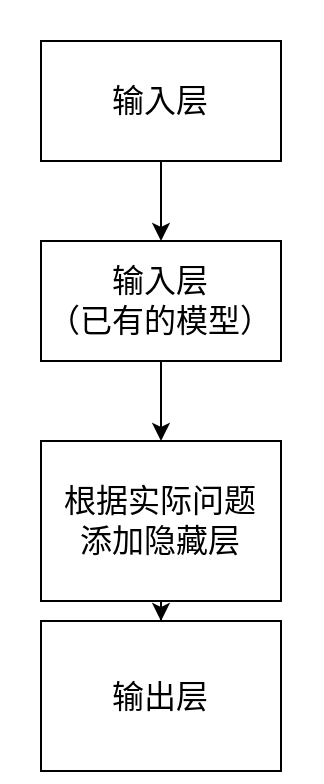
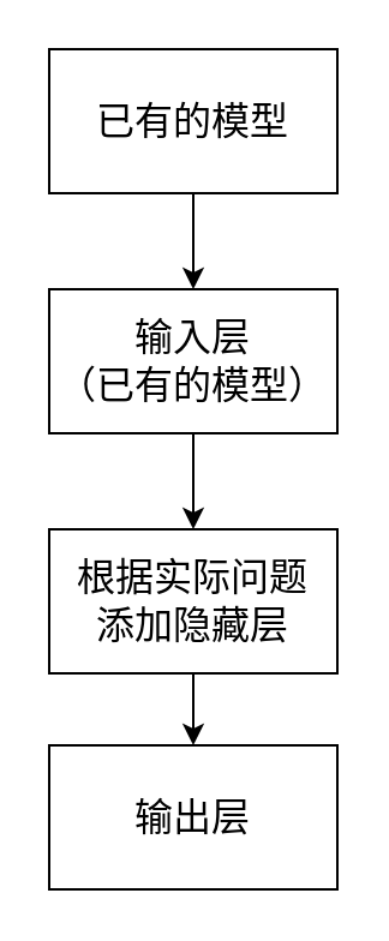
- <mxCell id="3" value="&lt;font style=&quot;font-size: 16px&quot;&gt;输入层&lt;/font&gt;" style="rounded=0;whiteSpace=wrap;html=1;" vertex="1" parent="1"><mxGeometry x="20" y="20" width="120" height="60" as="geometry" /></mxCell>
+ <mxCell id="3" value="&lt;font style=&quot;font-size: 16px&quot;&gt;已有的模型&lt;/font&gt;" style="rounded=0;whiteSpace=wrap;html=1;" vertex="1" parent="1"><mxGeometry x="20" y="20" width="120" height="60" as="geometry" /></mxCell>
- <mxCell id="7" value="&lt;font style=&quot;font-size: 16px&quot;&gt;根据实际问题&lt;br&gt;添加隐藏层&lt;/font&gt;" style="whiteSpace=wrap;html=1;rounded=0;" vertex="1" parent="1"><mxGeometry x="20" y="220" width="120" height="80" as="geometry" /></mxCell>
+ <mxCell id="7" value="&lt;font style=&quot;font-size: 16px&quot;&gt;根据实际问题&lt;br&gt;添加隐藏层&lt;/font&gt;" style="whiteSpace=wrap;html=1;rounded=0;" vertex="1" parent="1"><mxGeometry x="20" y="220" width="120" height="60" as="geometry" /></mxCell>
- <mxCell id="8" value="&lt;font style=&quot;font-size: 16px&quot;&gt;输出层&lt;/font&gt;" style="whiteSpace=wrap;html=1;rounded=0;" vertex="1" parent="1"><mxGeometry x="20" y="310" width="120" height="75" as="geometry" /></mxCell>
+ <mxCell id="8" value="&lt;font style=&quot;font-size: 16px&quot;&gt;输出层&lt;/font&gt;" style="whiteSpace=wrap;html=1;rounded=0;" vertex="1" parent="1"><mxGeometry x="20" y="310" width="120" height="60" as="geometry" /></mxCell>
